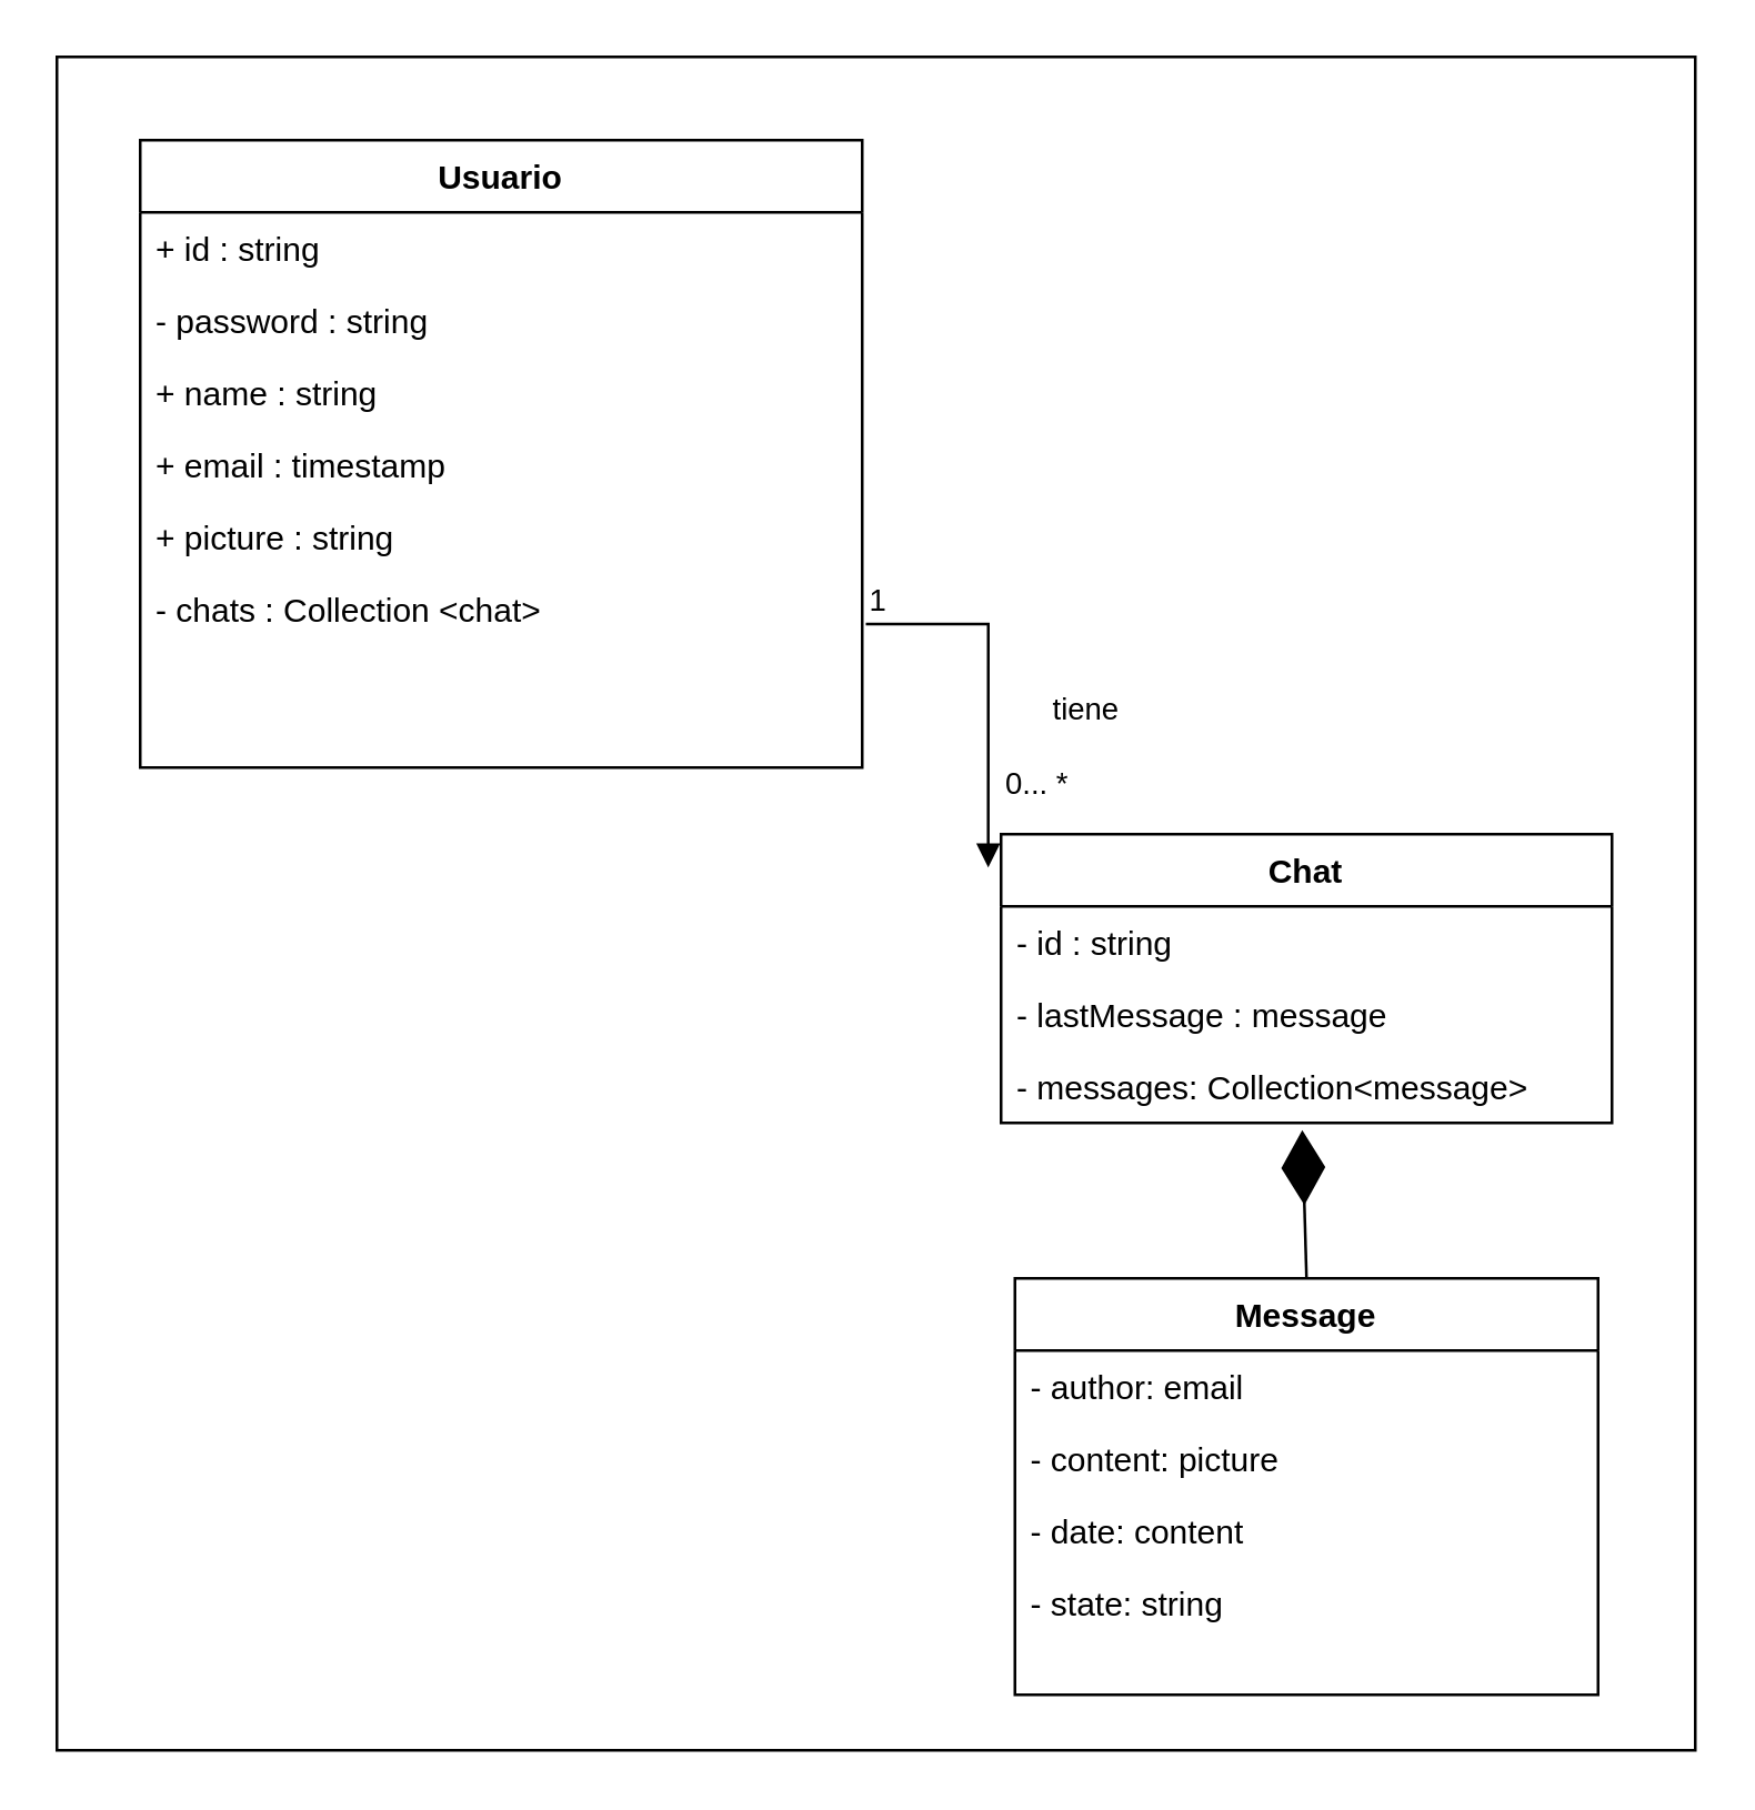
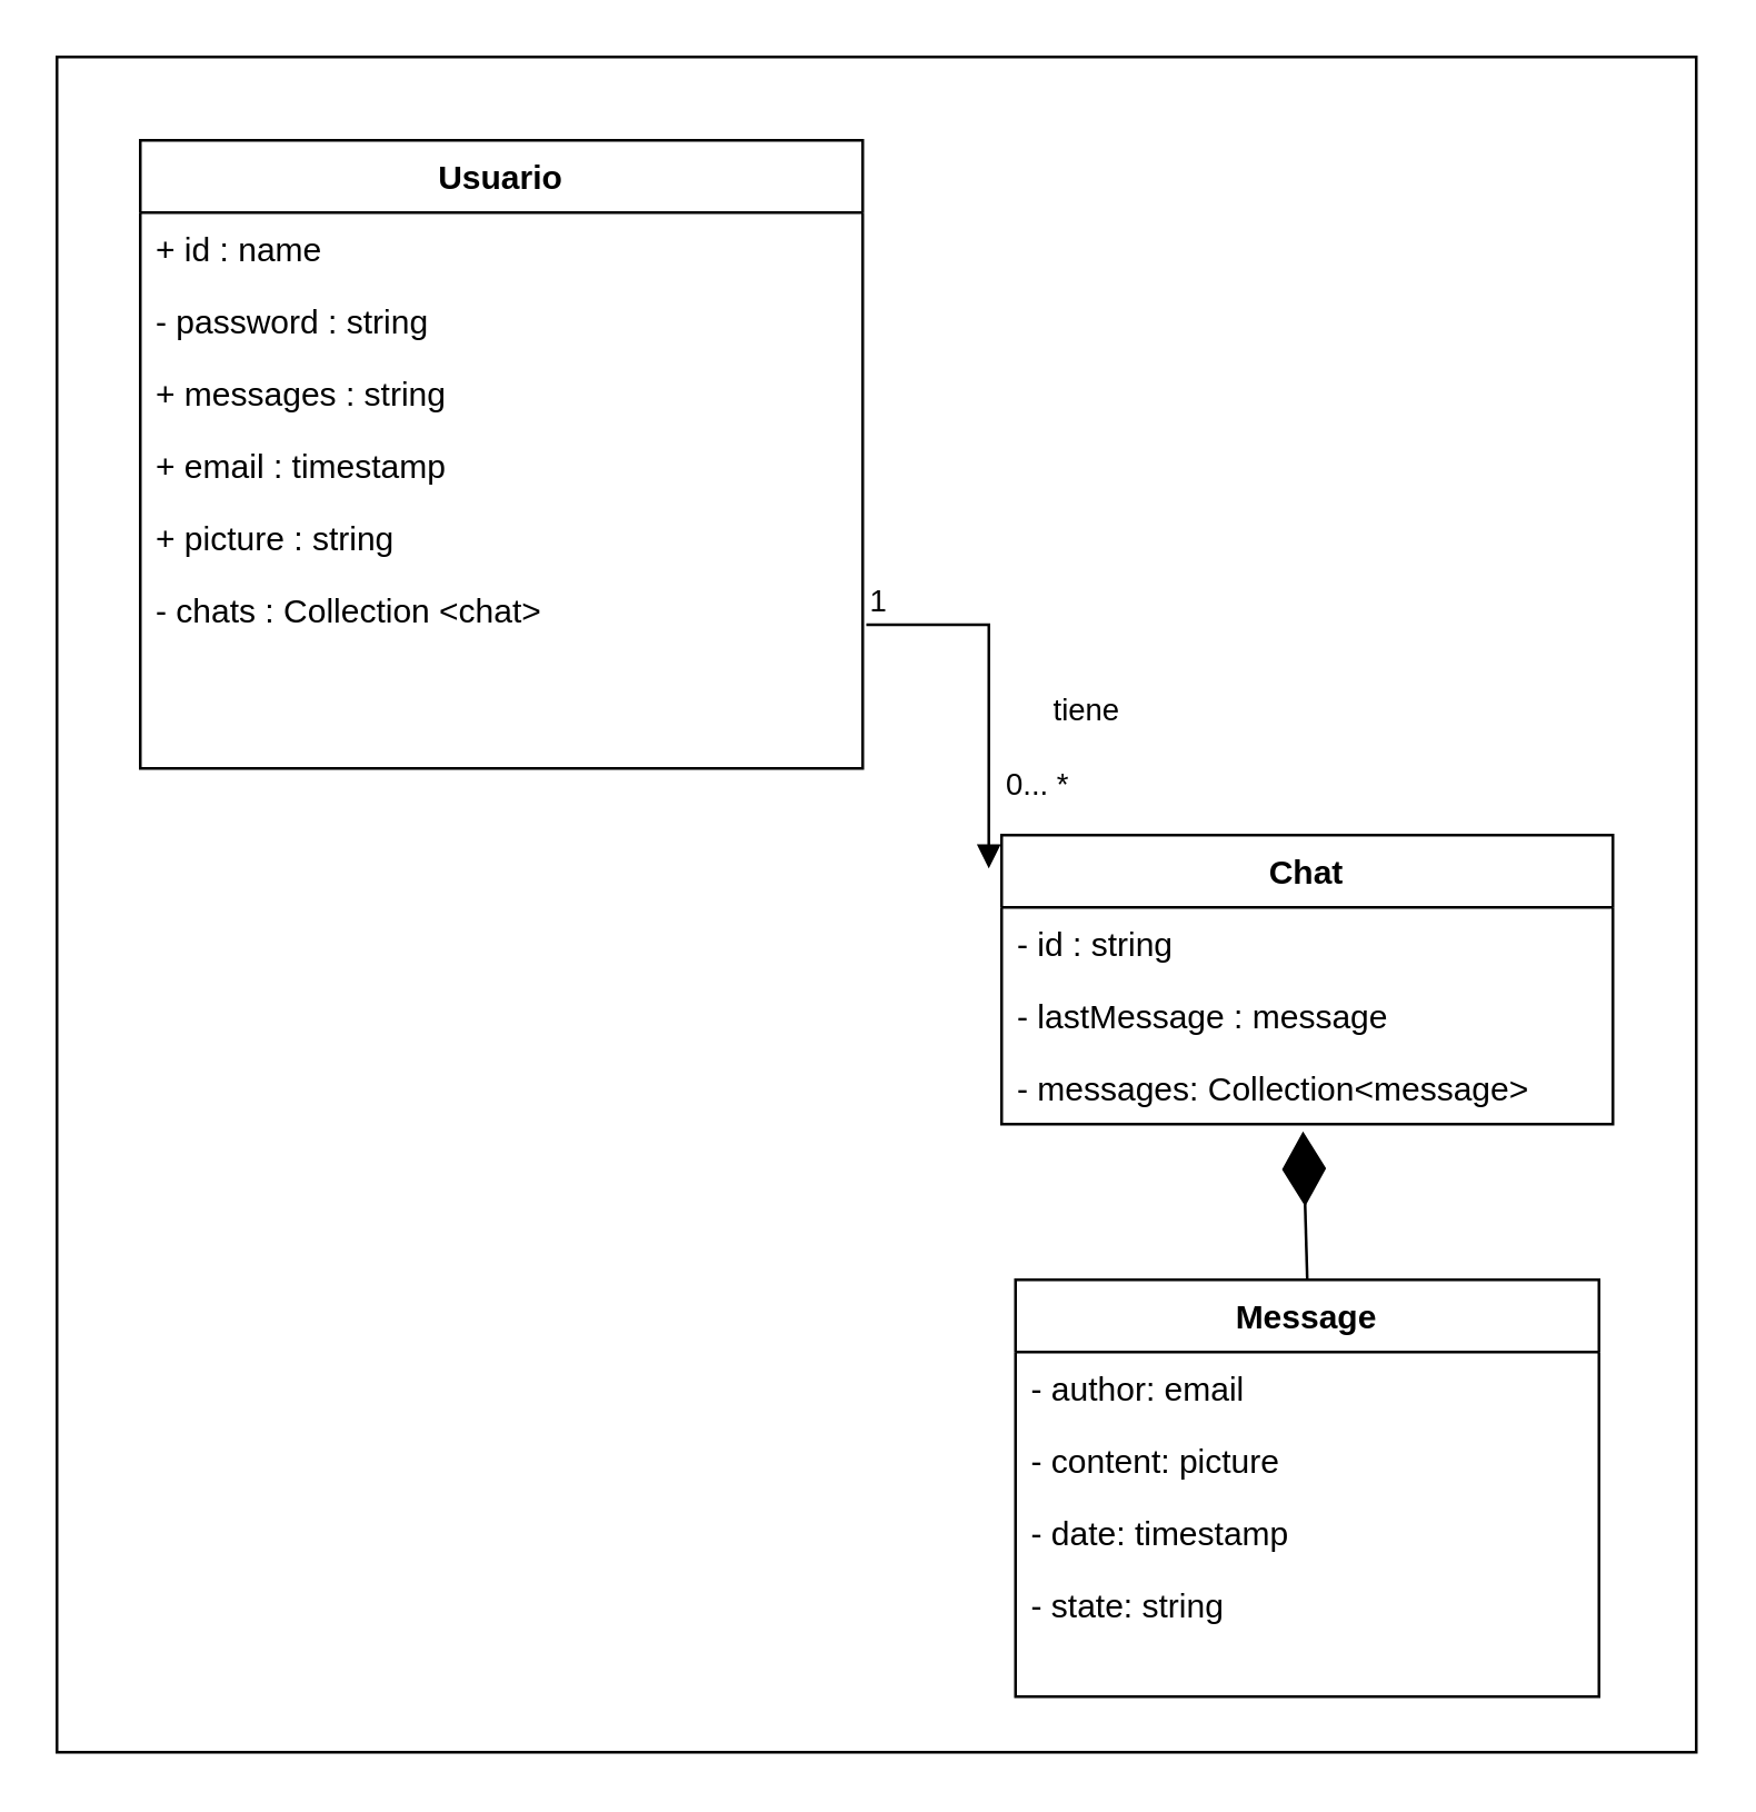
- <mxCell id="6" value="+ id : string" style="text;strokeColor=none;fillColor=none;align=left;verticalAlign=top;spacingLeft=4;spacingRight=4;overflow=hidden;rotatable=0;points=[[0,0.5],[1,0.5]];portConstraint=eastwest;" parent="5" vertex="1"><mxGeometry y="26" width="260" height="26" as="geometry" /></mxCell>
+ <mxCell id="6" value="+ id : name" style="text;strokeColor=none;fillColor=none;align=left;verticalAlign=top;spacingLeft=4;spacingRight=4;overflow=hidden;rotatable=0;points=[[0,0.5],[1,0.5]];portConstraint=eastwest;" parent="5" vertex="1"><mxGeometry y="26" width="260" height="26" as="geometry" /></mxCell>
- <mxCell id="8" value="+ name : string" style="text;strokeColor=none;fillColor=none;align=left;verticalAlign=top;spacingLeft=4;spacingRight=4;overflow=hidden;rotatable=0;points=[[0,0.5],[1,0.5]];portConstraint=eastwest;" parent="5" vertex="1"><mxGeometry y="78" width="260" height="26" as="geometry" /></mxCell>
+ <mxCell id="8" value="+ messages : string" style="text;strokeColor=none;fillColor=none;align=left;verticalAlign=top;spacingLeft=4;spacingRight=4;overflow=hidden;rotatable=0;points=[[0,0.5],[1,0.5]];portConstraint=eastwest;" parent="5" vertex="1"><mxGeometry y="78" width="260" height="26" as="geometry" /></mxCell>
- <mxCell id="22" value="- date: content" style="text;strokeColor=none;fillColor=none;align=left;verticalAlign=top;spacingLeft=4;spacingRight=4;overflow=hidden;rotatable=0;points=[[0,0.5],[1,0.5]];portConstraint=eastwest;" parent="19" vertex="1"><mxGeometry y="78" width="210" height="26" as="geometry" /></mxCell>
+ <mxCell id="22" value="- date: timestamp" style="text;strokeColor=none;fillColor=none;align=left;verticalAlign=top;spacingLeft=4;spacingRight=4;overflow=hidden;rotatable=0;points=[[0,0.5],[1,0.5]];portConstraint=eastwest;" parent="19" vertex="1"><mxGeometry y="78" width="210" height="26" as="geometry" /></mxCell>
